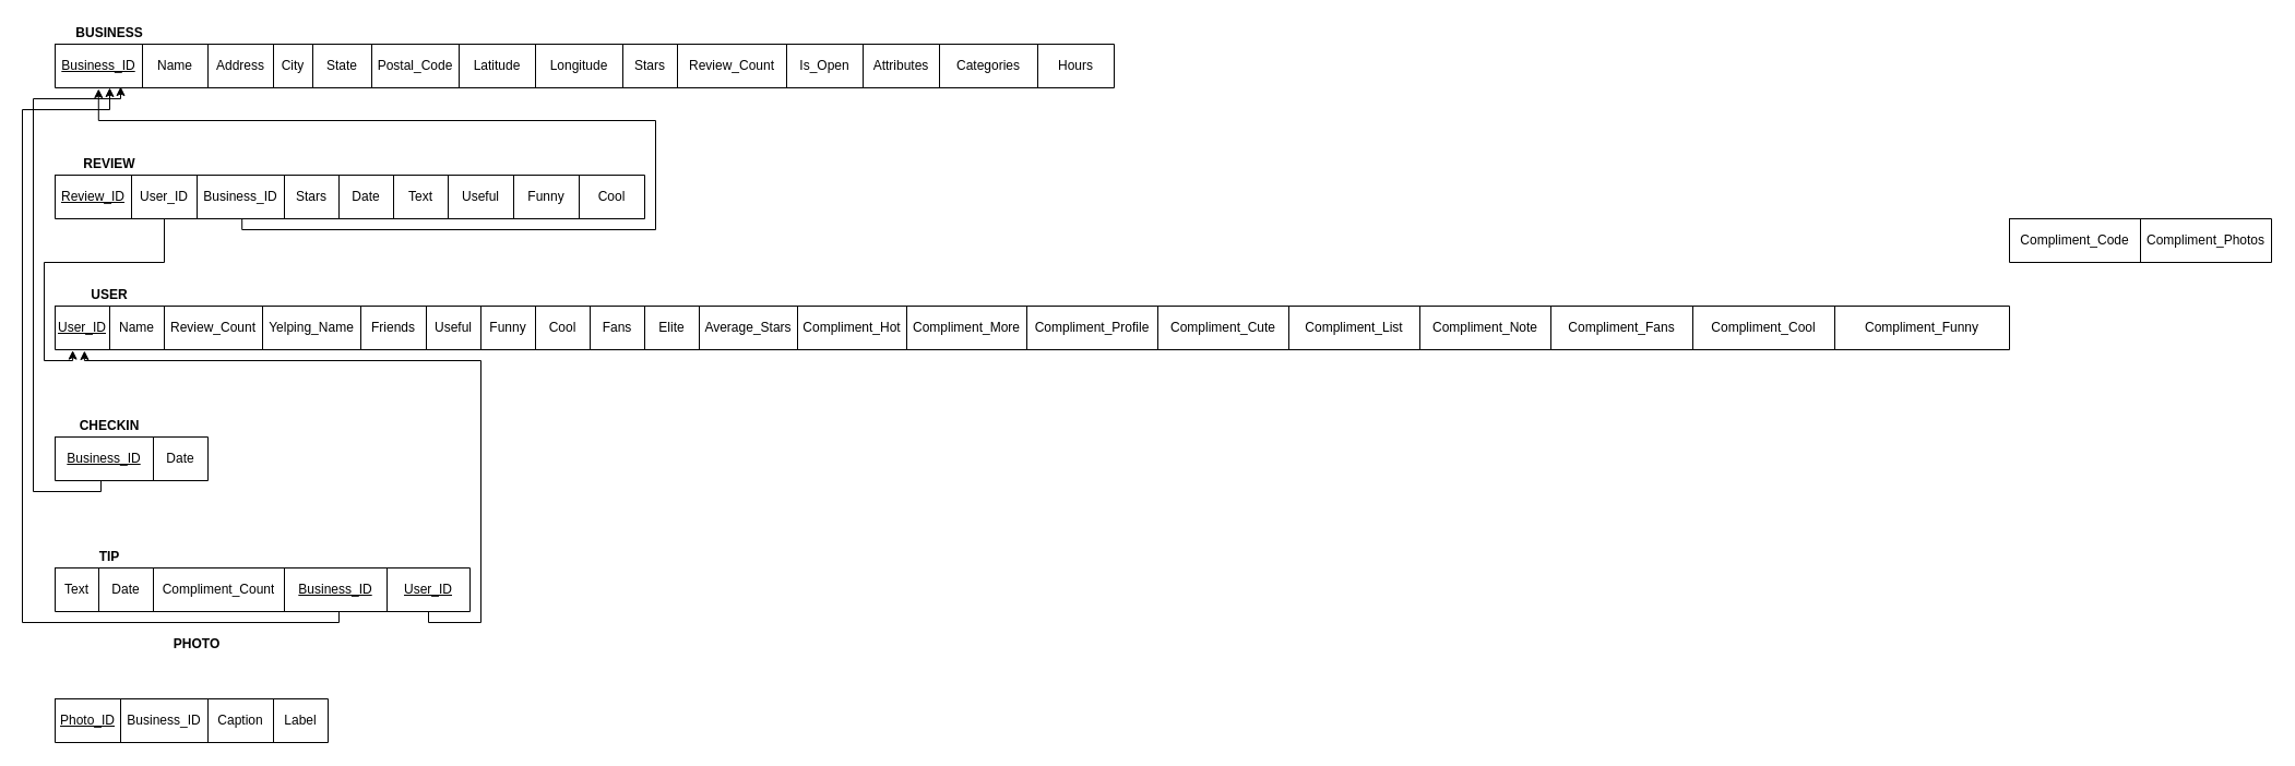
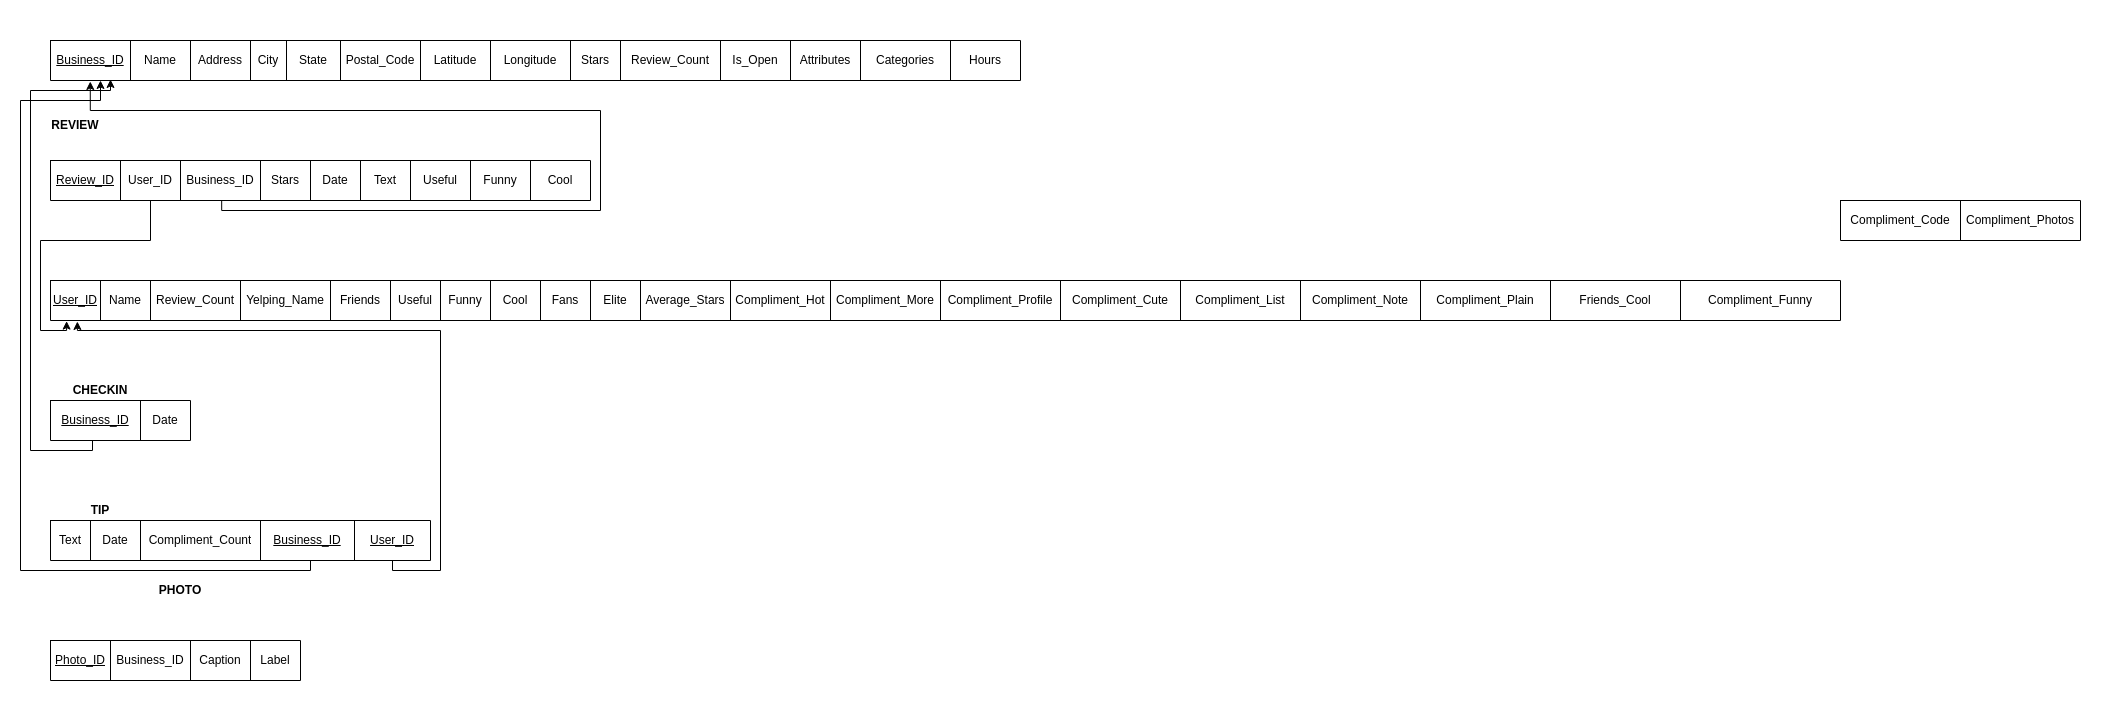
- <mxCell id="18" value="&lt;b&gt;BUSINESS&lt;/b&gt;" style="text;html=1;strokeColor=none;fillColor=none;align=center;verticalAlign=middle;whiteSpace=wrap;rounded=0;" vertex="1" parent="1"><mxGeometry x="50" y="20" width="100" height="20" as="geometry" /></mxCell>
- <mxCell id="19" value="&lt;b&gt;REVIEW&lt;/b&gt;" style="text;html=1;strokeColor=none;fillColor=none;align=center;verticalAlign=middle;whiteSpace=wrap;rounded=0;" vertex="1" parent="1"><mxGeometry x="50" y="140" width="100" height="20" as="geometry" /></mxCell>
+ <mxCell id="19" value="&lt;b&gt;REVIEW&lt;/b&gt;" style="text;html=1;strokeColor=none;fillColor=none;align=center;verticalAlign=middle;whiteSpace=wrap;rounded=0;" vertex="1" parent="1"><mxGeometry x="25" y="115" width="100" height="20" as="geometry" /></mxCell>
- <mxCell id="31" value="&lt;b&gt;USER&lt;/b&gt;" style="text;html=1;strokeColor=none;fillColor=none;align=center;verticalAlign=middle;whiteSpace=wrap;rounded=0;" vertex="1" parent="1"><mxGeometry x="50" y="260" width="100" height="20" as="geometry" /></mxCell>
- <mxCell id="51" value="Compliment_Fans" style="shape=partialRectangle;html=1;whiteSpace=wrap;connectable=0;overflow=hidden;fillColor=none;top=0;left=0;bottom=0;right=0;pointerEvents=1;" vertex="1" parent="33"><mxGeometry x="1370" width="130" height="40" as="geometry"><mxRectangle width="130" height="40" as="alternateBounds" /></mxGeometry></mxCell>
+ <mxCell id="51" value="Compliment_Plain" style="shape=partialRectangle;html=1;whiteSpace=wrap;connectable=0;overflow=hidden;fillColor=none;top=0;left=0;bottom=0;right=0;pointerEvents=1;" vertex="1" parent="33"><mxGeometry x="1370" width="130" height="40" as="geometry"><mxRectangle width="130" height="40" as="alternateBounds" /></mxGeometry></mxCell>
- <mxCell id="52" value="Compliment_Cool" style="shape=partialRectangle;html=1;whiteSpace=wrap;connectable=0;overflow=hidden;fillColor=none;top=0;left=0;bottom=0;right=0;pointerEvents=1;" vertex="1" parent="33"><mxGeometry x="1500" width="130" height="40" as="geometry"><mxRectangle width="130" height="40" as="alternateBounds" /></mxGeometry></mxCell>
+ <mxCell id="52" value="Friends_Cool" style="shape=partialRectangle;html=1;whiteSpace=wrap;connectable=0;overflow=hidden;fillColor=none;top=0;left=0;bottom=0;right=0;pointerEvents=1;" vertex="1" parent="33"><mxGeometry x="1500" width="130" height="40" as="geometry"><mxRectangle width="130" height="40" as="alternateBounds" /></mxGeometry></mxCell>
